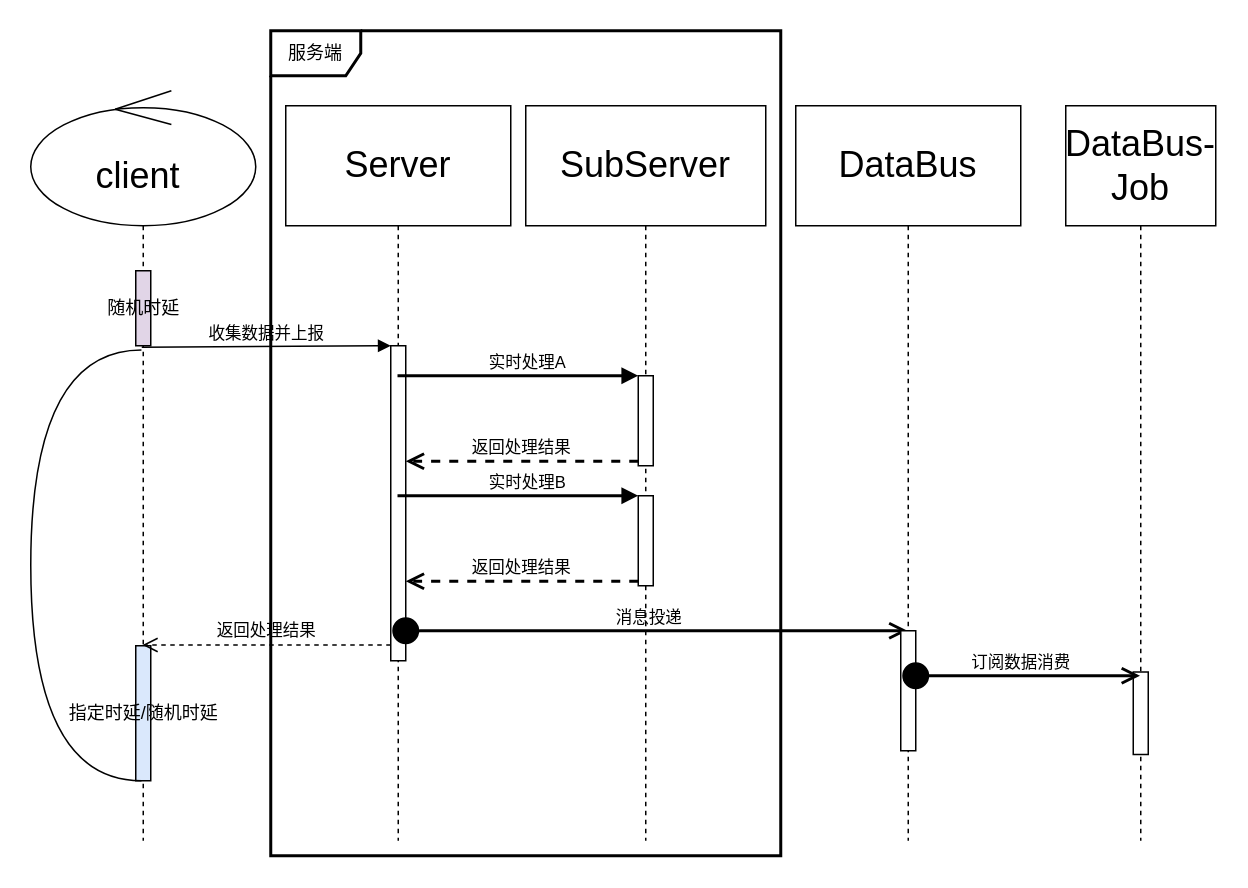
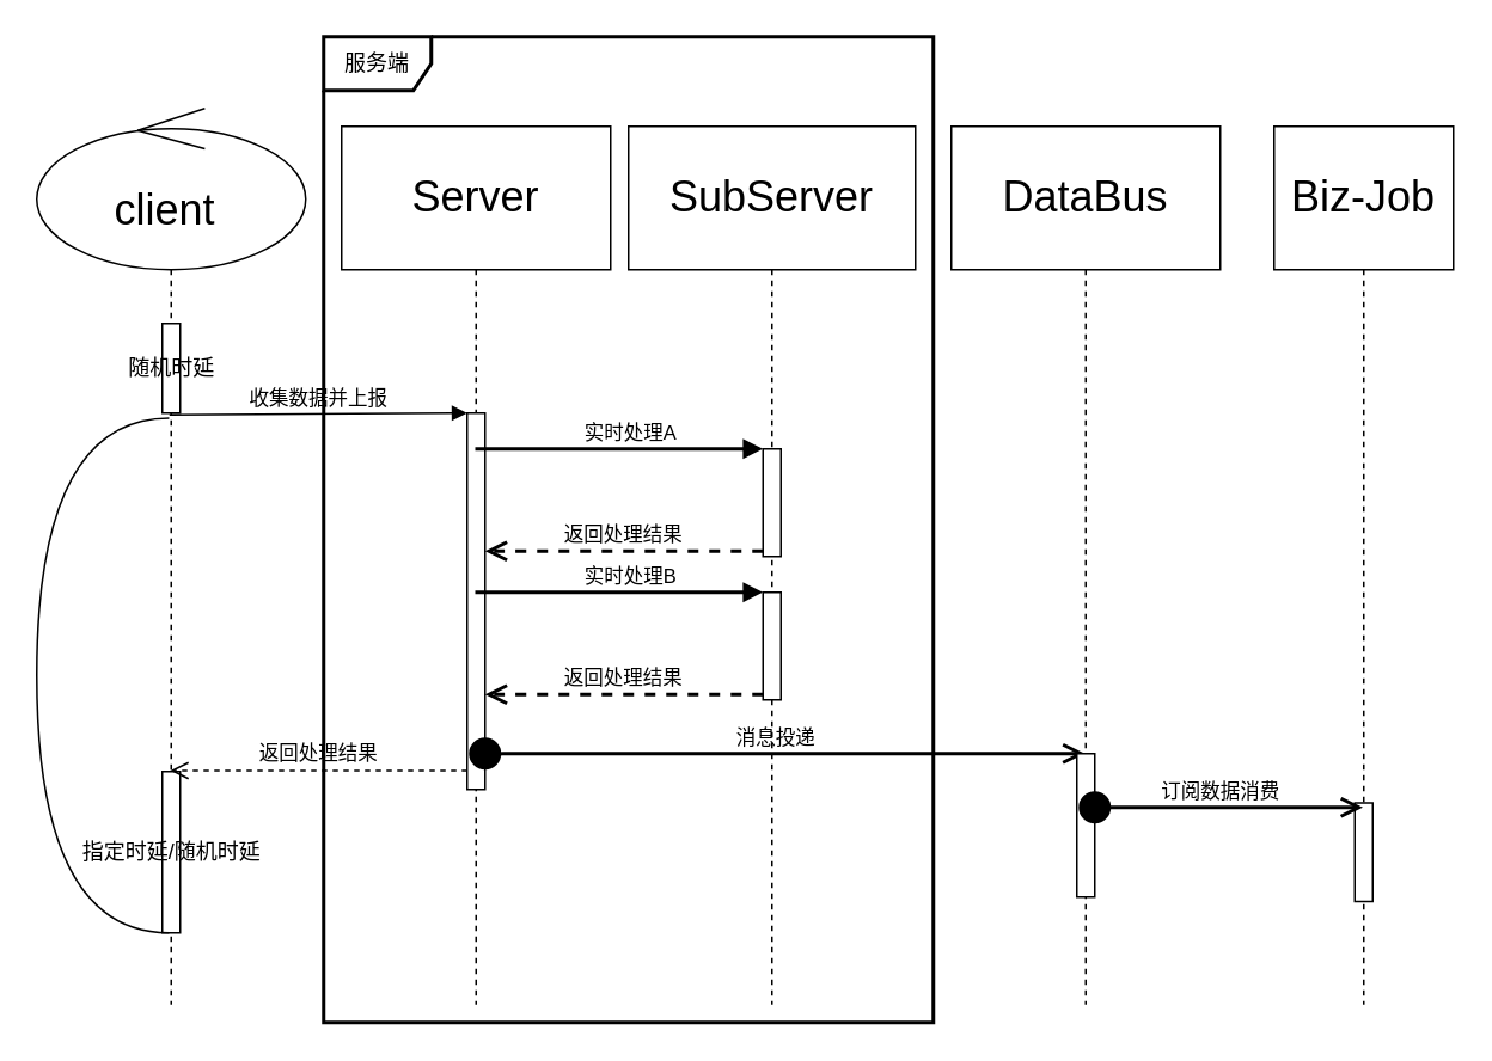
- <mxCell id="12" value="&lt;font style=&quot;font-size: 24px&quot;&gt;DataBus-Job&lt;/font&gt;" style="shape=umlLifeline;perimeter=lifelinePerimeter;whiteSpace=wrap;html=1;container=1;collapsible=0;recursiveResize=0;outlineConnect=0;size=80;" vertex="1" parent="1"><mxGeometry x="710" y="70" width="100" height="490" as="geometry" /></mxCell>
+ <mxCell id="12" value="&lt;font style=&quot;font-size: 24px&quot;&gt;Biz-Job&lt;/font&gt;" style="shape=umlLifeline;perimeter=lifelinePerimeter;whiteSpace=wrap;html=1;container=1;collapsible=0;recursiveResize=0;outlineConnect=0;size=80;" vertex="1" parent="1"><mxGeometry x="710" y="70" width="100" height="490" as="geometry" /></mxCell>
- <mxCell id="15" value="随机时延" style="html=1;points=[];perimeter=orthogonalPerimeter;fillColor=#e1d5e7;" vertex="1" parent="14"><mxGeometry x="70" y="120" width="10" height="50" as="geometry" /></mxCell>
+ <mxCell id="15" value="随机时延" style="html=1;points=[];perimeter=orthogonalPerimeter;" vertex="1" parent="14"><mxGeometry x="70" y="120" width="10" height="50" as="geometry" /></mxCell>
- <mxCell id="17" value="指定时延/随机时延" style="html=1;points=[];perimeter=orthogonalPerimeter;fillColor=#dae8fc;" vertex="1" parent="14"><mxGeometry x="70" y="370" width="10" height="90" as="geometry" /></mxCell>
+ <mxCell id="17" value="指定时延/随机时延" style="html=1;points=[];perimeter=orthogonalPerimeter;" vertex="1" parent="14"><mxGeometry x="70" y="370" width="10" height="90" as="geometry" /></mxCell>
